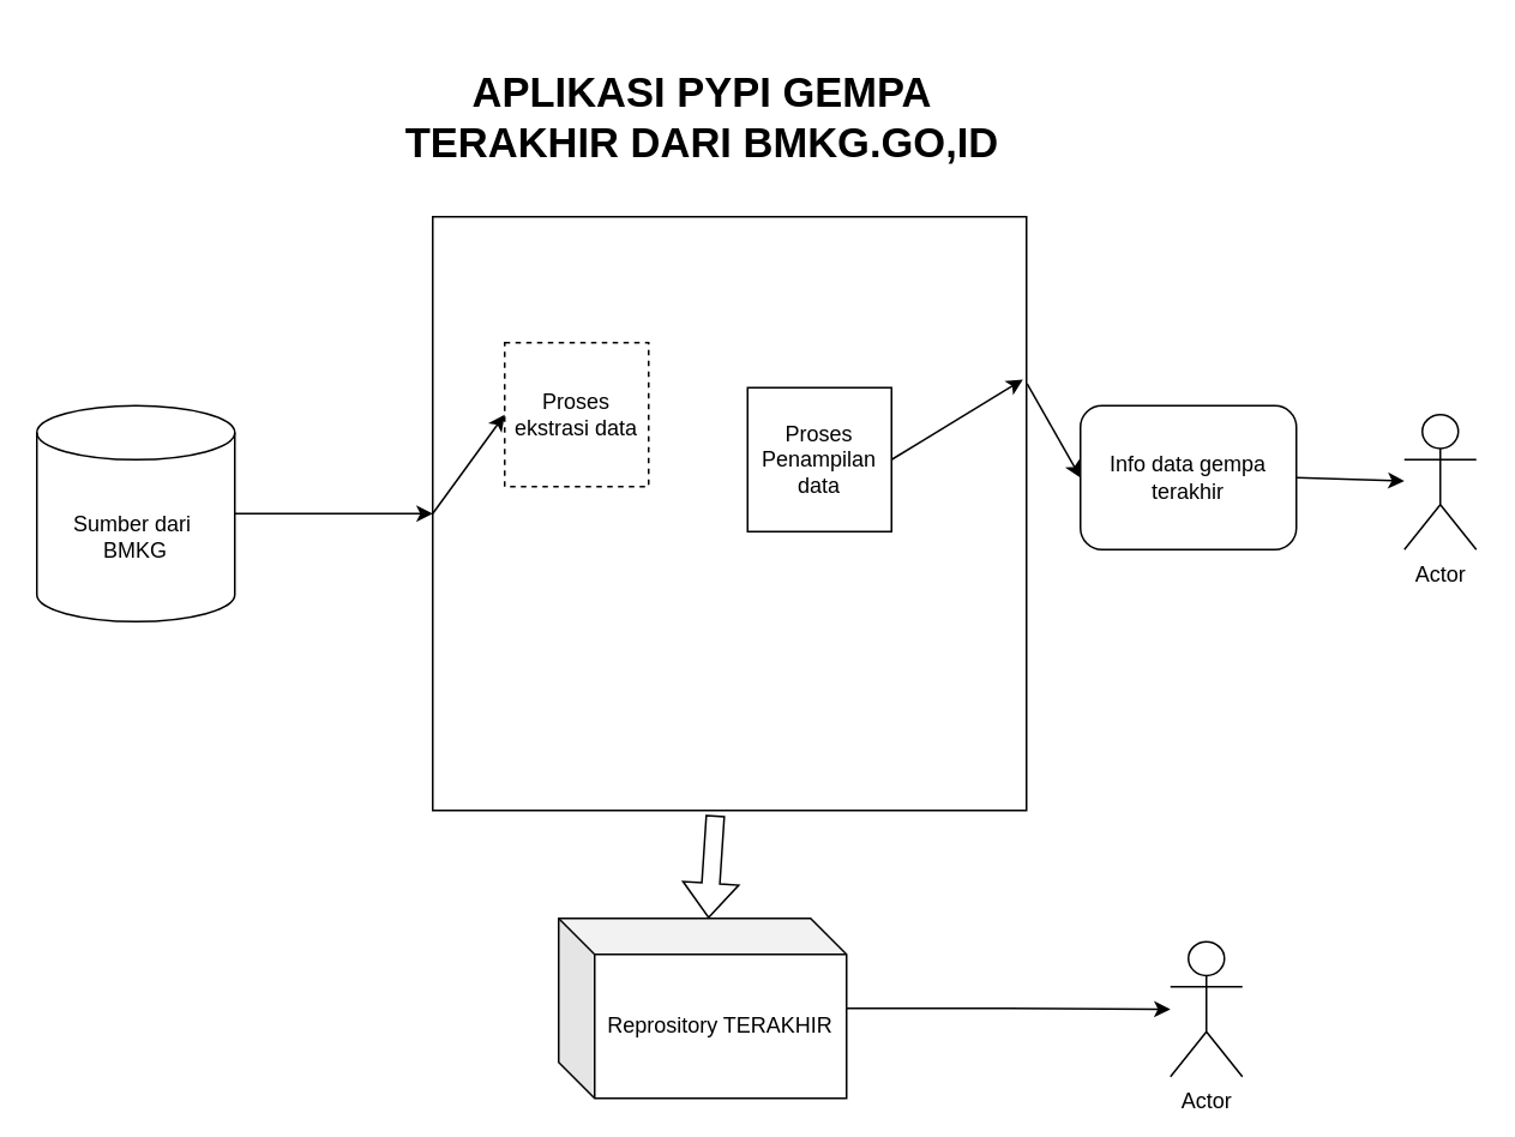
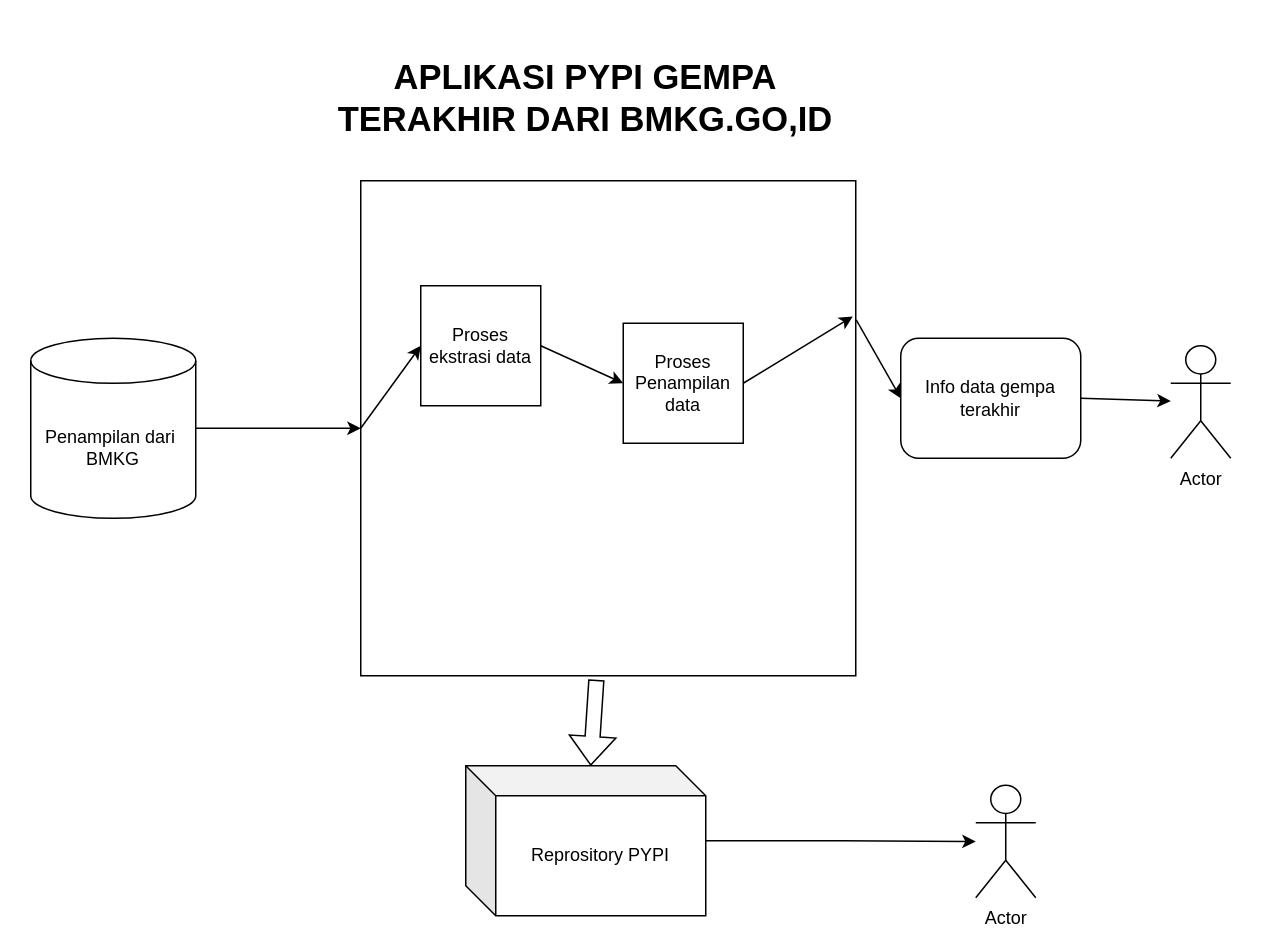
- <mxCell id="7" value="Proses ekstrasi data" style="whiteSpace=wrap;html=1;aspect=fixed;dashed=1;" vertex="1" parent="1"><mxGeometry x="280" y="190" width="80" height="80" as="geometry" /></mxCell>
+ <mxCell id="7" value="Proses ekstrasi data" style="whiteSpace=wrap;html=1;aspect=fixed;" vertex="1" parent="1"><mxGeometry x="280" y="190" width="80" height="80" as="geometry" /></mxCell>
+ <mxCell id="13" value="" style="endArrow=classic;html=1;rounded=0;exitX=1;exitY=0.5;exitDx=0;exitDy=0;entryX=0;entryY=0.5;entryDx=0;entryDy=0;" edge="1" parent="1" source="7" target="8"><mxGeometry width="50" height="50" relative="1" as="geometry"><mxPoint x="240" y="295" as="sourcePoint" /><mxPoint x="290" y="240" as="targetPoint" /></mxGeometry></mxCell>
- <mxCell id="4" value="Sumber dari&amp;nbsp;&lt;div&gt;BMKG&lt;/div&gt;" style="shape=cylinder3;whiteSpace=wrap;html=1;boundedLbl=1;backgroundOutline=1;size=15;" vertex="1" parent="1"><mxGeometry x="20" y="225" width="110" height="120" as="geometry" /></mxCell>
+ <mxCell id="4" value="Penampilan dari&amp;nbsp;&lt;div&gt;BMKG&lt;/div&gt;" style="shape=cylinder3;whiteSpace=wrap;html=1;boundedLbl=1;backgroundOutline=1;size=15;" vertex="1" parent="1"><mxGeometry x="20" y="225" width="110" height="120" as="geometry" /></mxCell>
- <mxCell id="10" value="Reprository TERAKHIR" style="shape=cube;whiteSpace=wrap;html=1;boundedLbl=1;backgroundOutline=1;darkOpacity=0.05;darkOpacity2=0.1;" vertex="1" parent="1"><mxGeometry x="310" y="510" width="160" height="100" as="geometry" /></mxCell>
+ <mxCell id="10" value="Reprository PYPI" style="shape=cube;whiteSpace=wrap;html=1;boundedLbl=1;backgroundOutline=1;darkOpacity=0.05;darkOpacity2=0.1;" vertex="1" parent="1"><mxGeometry x="310" y="510" width="160" height="100" as="geometry" /></mxCell>
